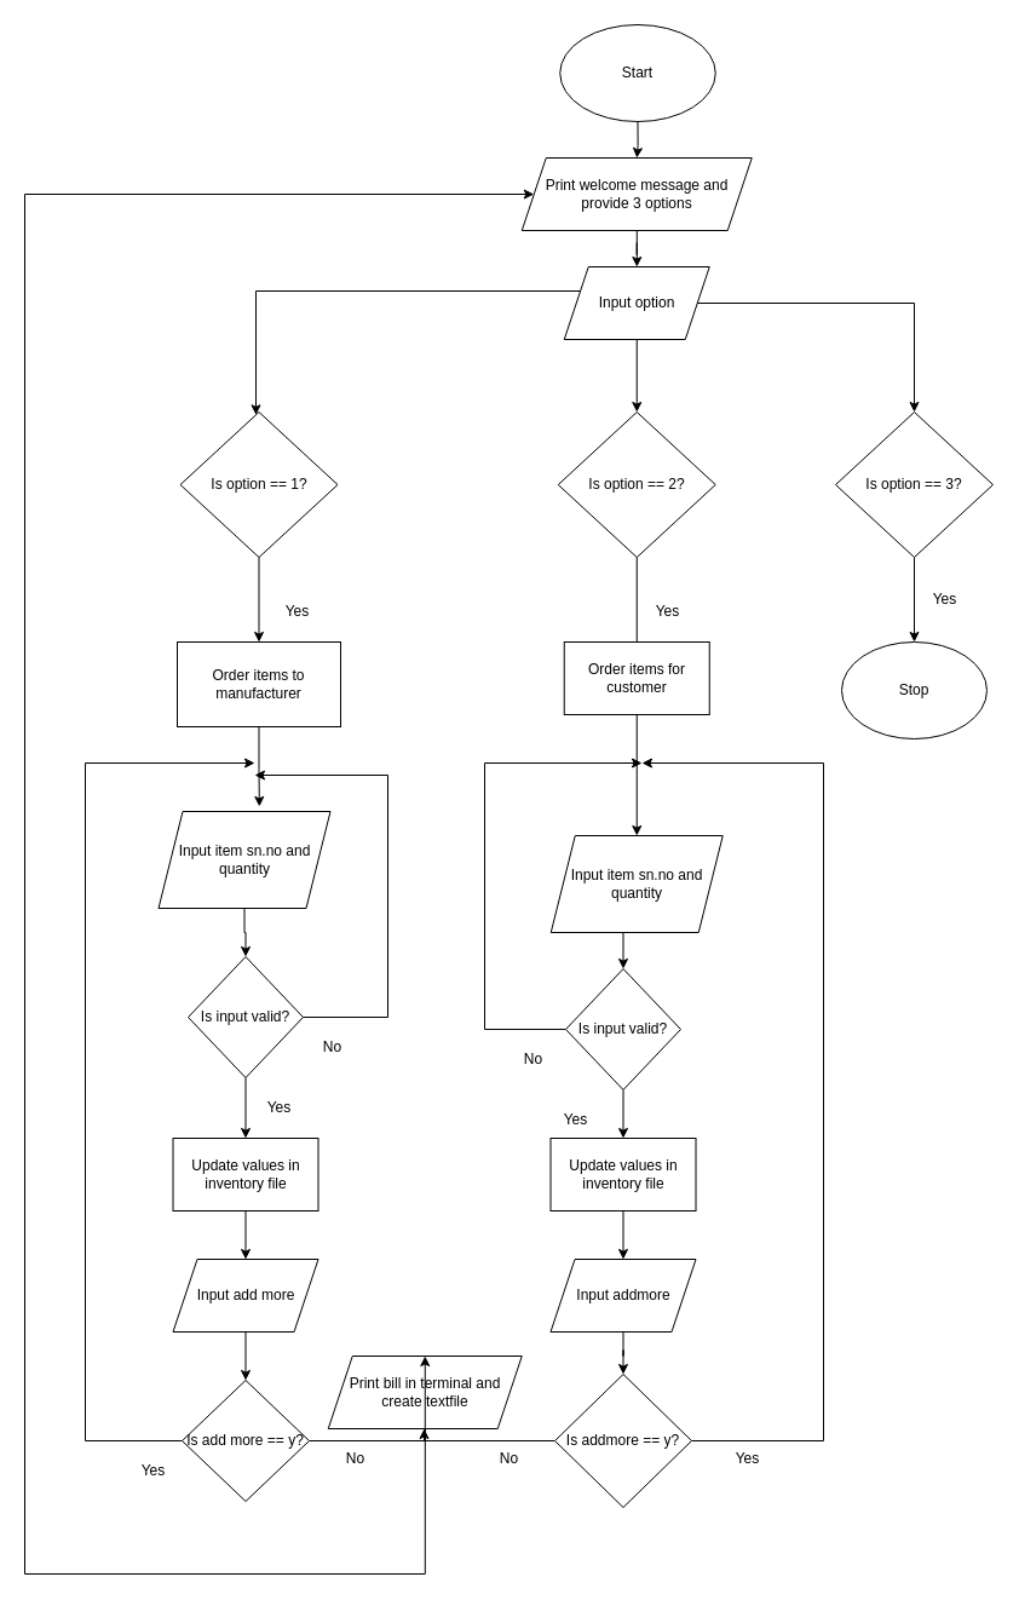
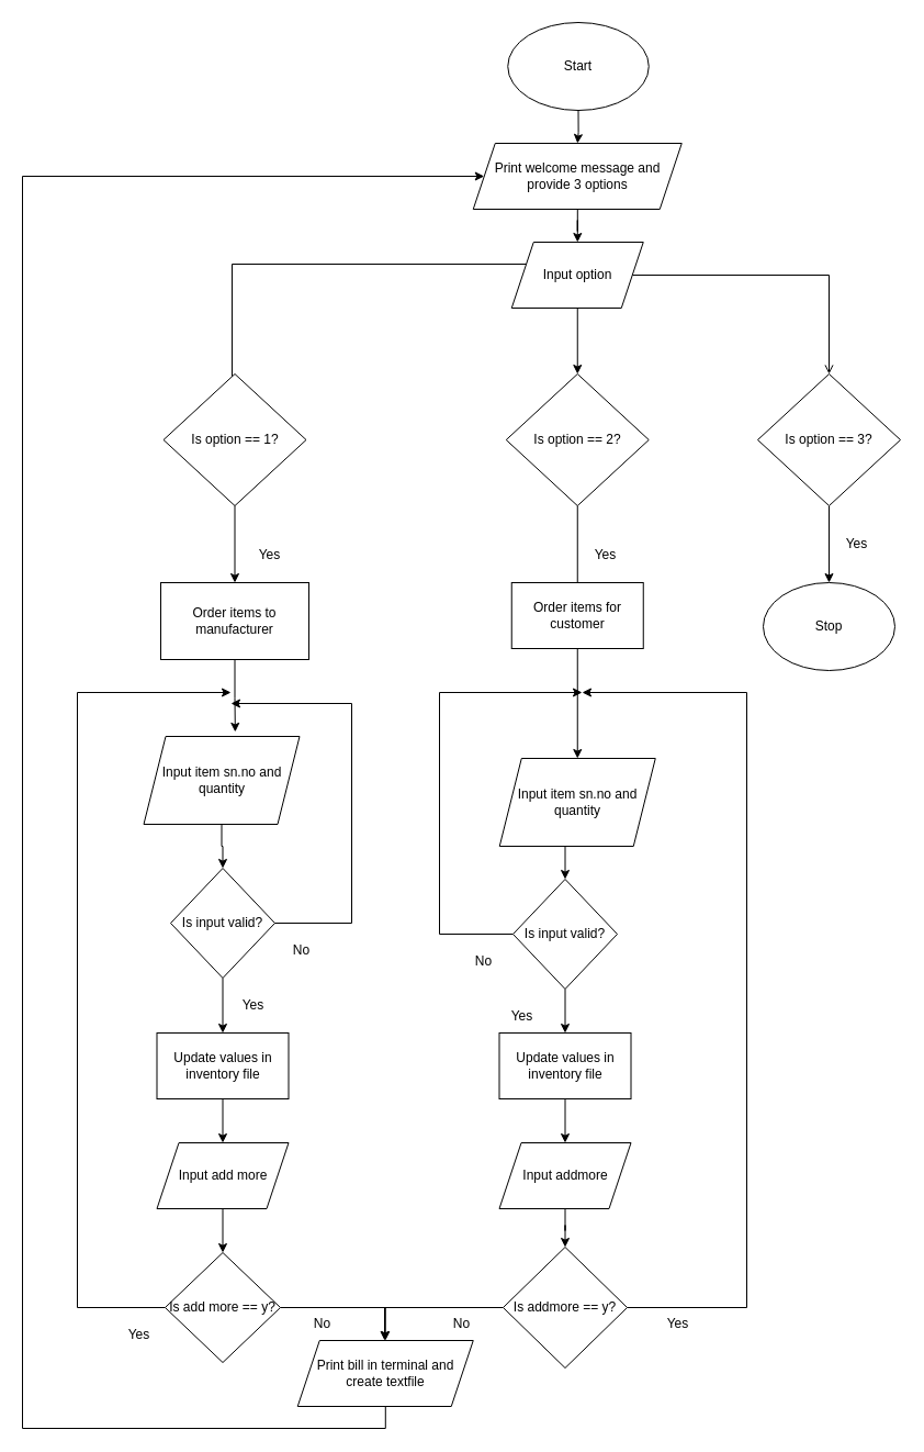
- <mxCell id="45" value="" style="edgeStyle=orthogonalEdgeStyle;rounded=0;orthogonalLoop=1;jettySize=auto;html=1;" parent="1" source="47" target="49" edge="1"><mxGeometry relative="1" as="geometry" /></mxCell>
+ <mxCell id="45" value="" style="edgeStyle=orthogonalEdgeStyle;rounded=0;orthogonalLoop=1;jettySize=auto;html=1;endArrow=open;" parent="1" source="47" target="49" edge="1"><mxGeometry relative="1" as="geometry" /></mxCell>
- <mxCell id="46" value="" style="edgeStyle=orthogonalEdgeStyle;rounded=0;orthogonalLoop=1;jettySize=auto;html=1;" parent="1" source="47" target="3" edge="1"><mxGeometry relative="1" as="geometry"><mxPoint x="390" y="330" as="targetPoint" /><Array as="points"><mxPoint x="211" y="240" /></Array></mxGeometry></mxCell>
+ <mxCell id="46" value="" style="edgeStyle=orthogonalEdgeStyle;rounded=0;orthogonalLoop=1;jettySize=auto;html=1;endArrow=none;" parent="1" source="47" target="3" edge="1"><mxGeometry relative="1" as="geometry"><mxPoint x="390" y="330" as="targetPoint" /><Array as="points"><mxPoint x="211" y="240" /></Array></mxGeometry></mxCell>
- <mxCell id="14" value="Print bill in terminal and create textfile" style="shape=parallelogram;perimeter=parallelogramPerimeter;whiteSpace=wrap;html=1;fixedSize=1;" parent="1" vertex="1"><mxGeometry x="270.75" y="1120" width="160" height="60" as="geometry" /></mxCell>
+ <mxCell id="14" value="Print bill in terminal and create textfile" style="shape=parallelogram;perimeter=parallelogramPerimeter;whiteSpace=wrap;html=1;fixedSize=1;" parent="1" vertex="1"><mxGeometry x="270.75" y="1220" width="160" height="60" as="geometry" /></mxCell>
